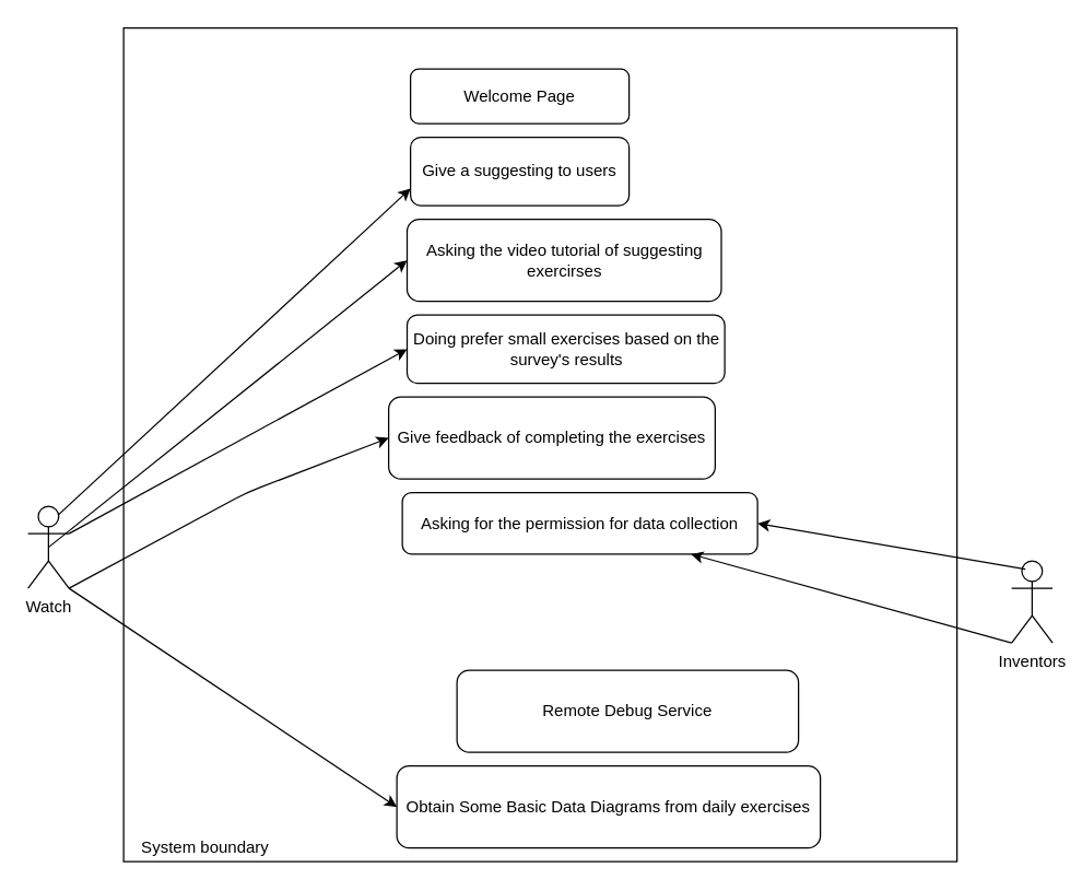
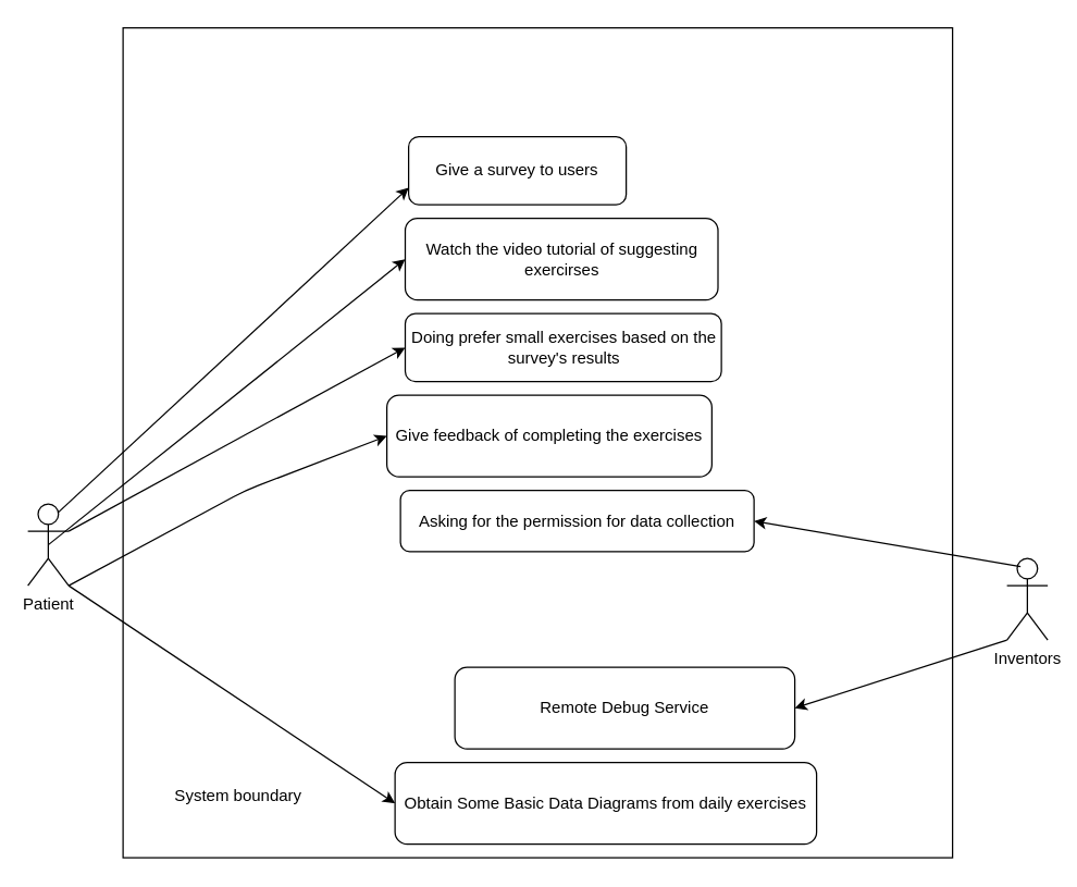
- <mxCell id="8" value="Welcome Page" style="rounded=1;whiteSpace=wrap;html=1;" vertex="1" parent="1"><mxGeometry x="300" y="50" width="160" height="40" as="geometry" /></mxCell>
- <mxCell id="5" value="Give a suggesting to users" style="rounded=1;whiteSpace=wrap;html=1;" vertex="1" parent="1"><mxGeometry x="300" y="100" width="160" height="50" as="geometry" /></mxCell>
+ <mxCell id="5" value="Give a survey to users" style="rounded=1;whiteSpace=wrap;html=1;" vertex="1" parent="1"><mxGeometry x="300" y="100" width="160" height="50" as="geometry" /></mxCell>
- <mxCell id="10" value="Asking the video tutorial of suggesting exercirses " style="rounded=1;whiteSpace=wrap;html=1;" vertex="1" parent="1"><mxGeometry x="297.5" y="160" width="230" height="60" as="geometry" /></mxCell>
+ <mxCell id="10" value="Watch the video tutorial of suggesting exercirses " style="rounded=1;whiteSpace=wrap;html=1;" vertex="1" parent="1"><mxGeometry x="297.5" y="160" width="230" height="60" as="geometry" /></mxCell>
- <mxCell id="18" value="" style="endArrow=classic;html=1;exitX=0;exitY=1;exitDx=0;exitDy=0;exitPerimeter=0;" edge="1" parent="1" source="7" target="15"><mxGeometry width="50" height="50" relative="1" as="geometry"><mxPoint x="370" y="360" as="sourcePoint" /><mxPoint x="420" y="310" as="targetPoint" /></mxGeometry></mxCell>
+ <mxCell id="18" value="" style="endArrow=classic;html=1;exitX=0;exitY=1;exitDx=0;exitDy=0;exitPerimeter=0;entryX=1;entryY=0.5;entryDx=0;entryDy=0;" edge="1" parent="1" source="7" target="17"><mxGeometry width="50" height="50" relative="1" as="geometry"><mxPoint x="370" y="360" as="sourcePoint" /><mxPoint x="420" y="310" as="targetPoint" /></mxGeometry></mxCell>
- <mxCell id="3" value="Watch" style="shape=umlActor;verticalLabelPosition=bottom;verticalAlign=top;html=1;outlineConnect=0;" vertex="1" parent="1"><mxGeometry x="20" y="370" width="30" height="60" as="geometry" /></mxCell>
+ <mxCell id="3" value="Patient" style="shape=umlActor;verticalLabelPosition=bottom;verticalAlign=top;html=1;outlineConnect=0;" vertex="1" parent="1"><mxGeometry x="20" y="370" width="30" height="60" as="geometry" /></mxCell>
- <mxCell id="4" value="System boundary" style="text;html=1;strokeColor=none;fillColor=none;align=center;verticalAlign=middle;whiteSpace=wrap;rounded=0;" vertex="1" parent="1"><mxGeometry x="90" y="610" width="120" height="20" as="geometry" /></mxCell>
+ <mxCell id="4" value="System boundary" style="text;html=1;strokeColor=none;fillColor=none;align=center;verticalAlign=middle;whiteSpace=wrap;rounded=0;" vertex="1" parent="1"><mxGeometry x="115" y="575" width="120" height="20" as="geometry" /></mxCell>
